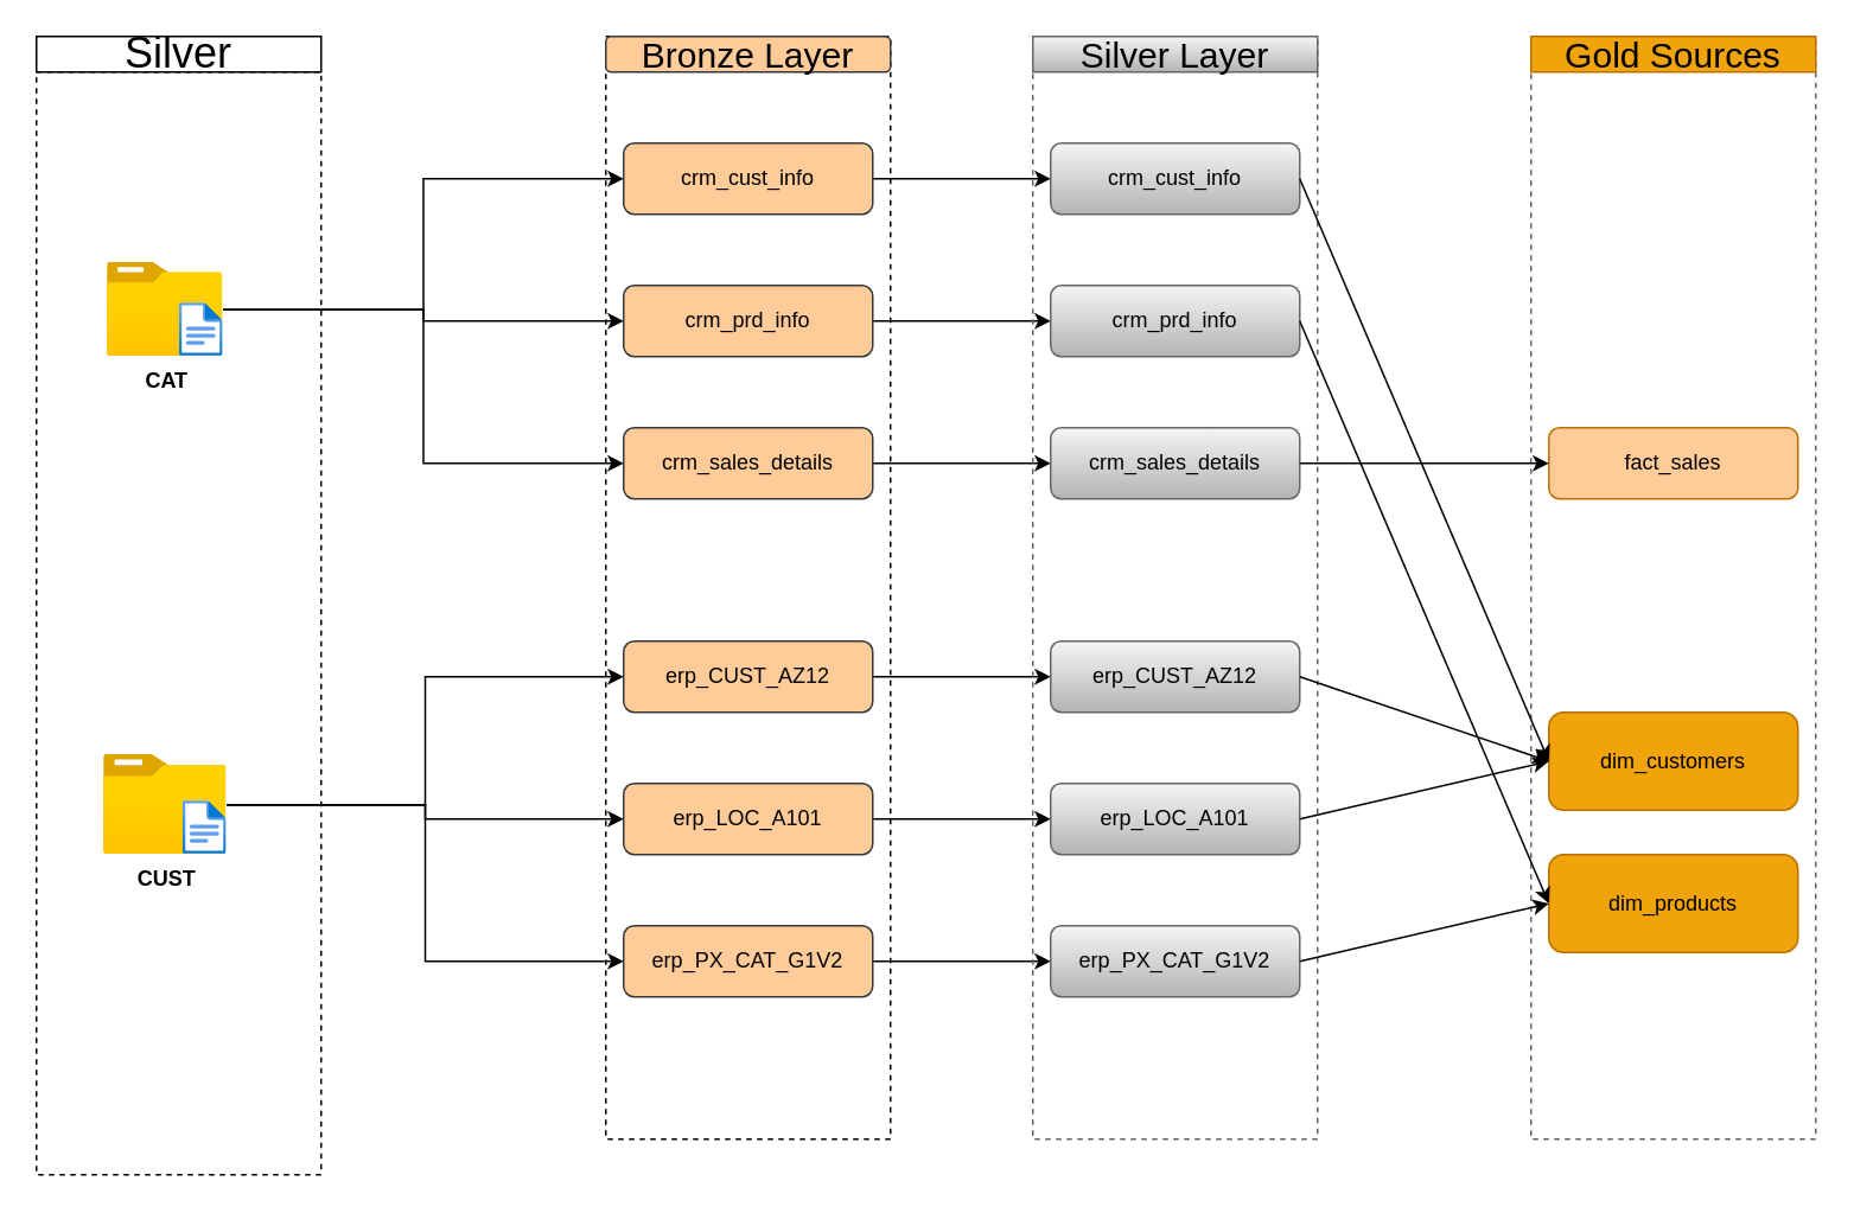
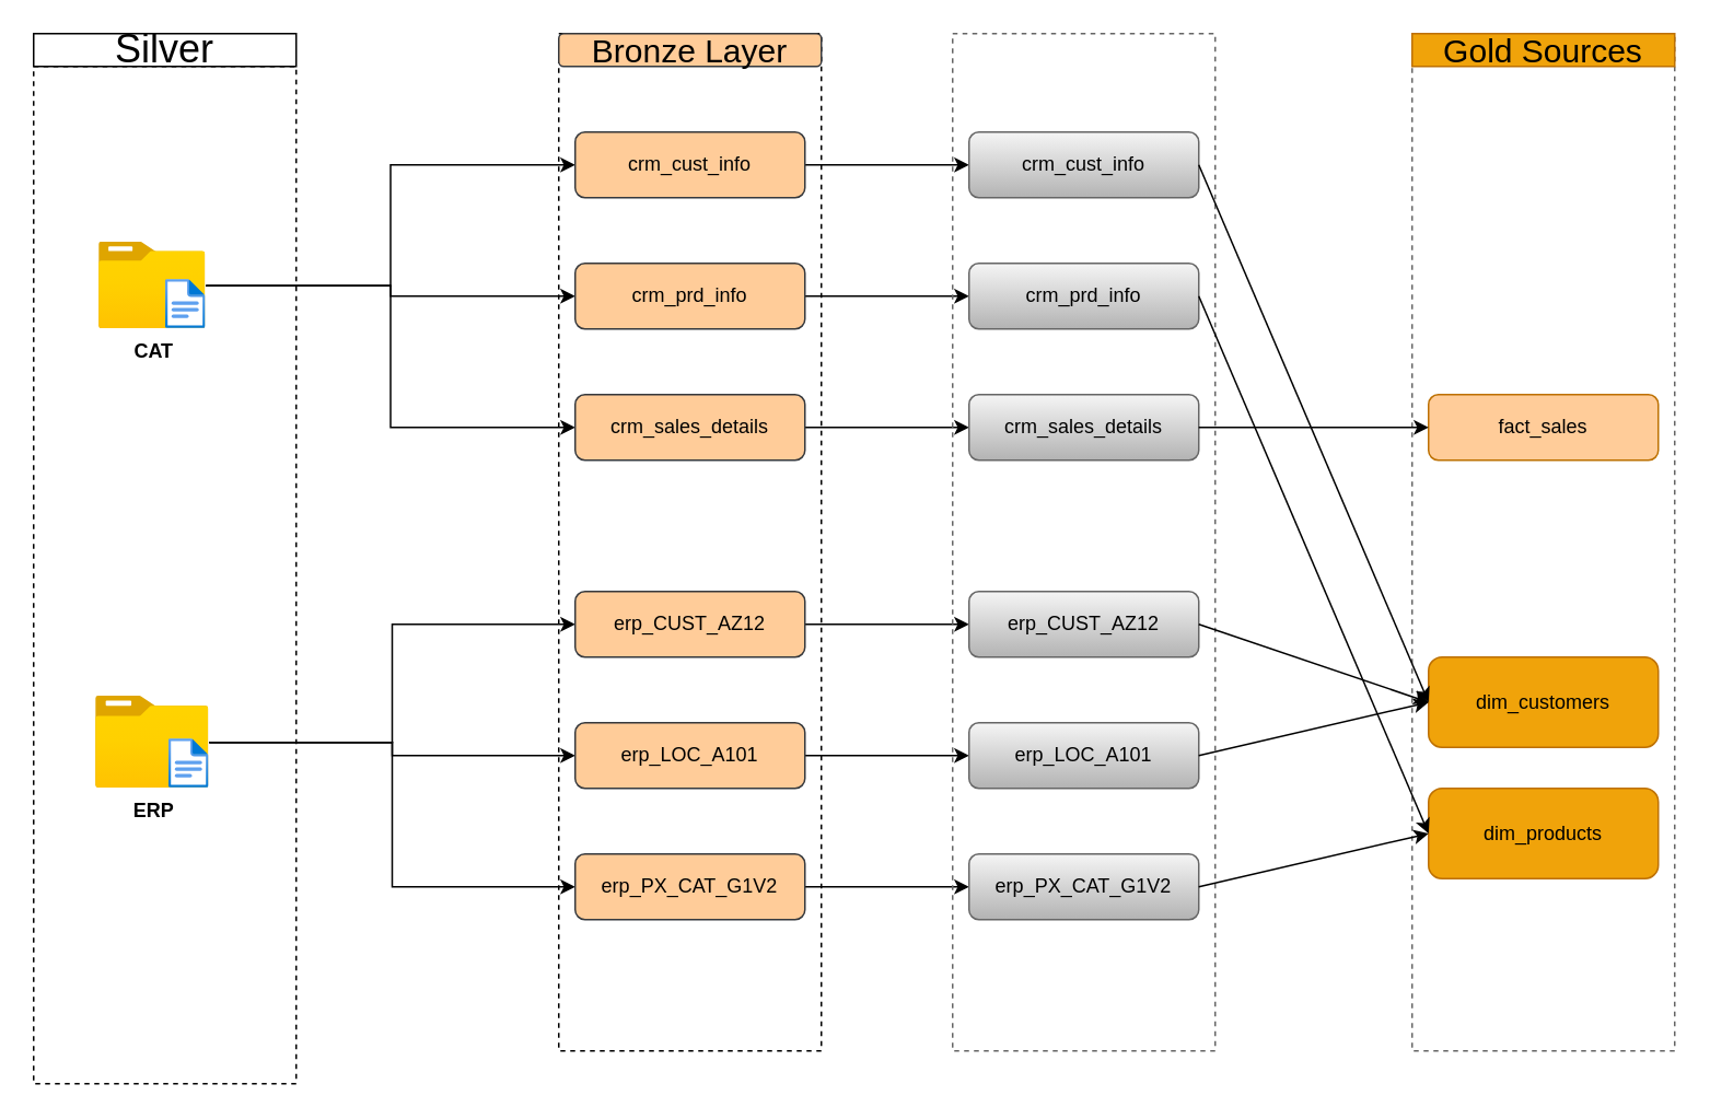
- <mxCell id="35" value="Silver Layer" style="rounded=0;whiteSpace=wrap;html=1;fontSize=20;fillColor=#f5f5f5;strokeColor=#666666;gradientColor=#b3b3b3;" parent="1" vertex="1"><mxGeometry x="580" y="20" width="160" height="20" as="geometry" /></mxCell>
- <mxCell id="12" value="CUST" style="image;aspect=fixed;html=1;points=[];align=center;fontSize=12;image=img/lib/azure2/general/Folder_Blank.svg;fontStyle=1" parent="1" vertex="1"><mxGeometry x="58" y="424" width="69" height="56.0" as="geometry" /></mxCell>
+ <mxCell id="12" value="ERP" style="image;aspect=fixed;html=1;points=[];align=center;fontSize=12;image=img/lib/azure2/general/Folder_Blank.svg;fontStyle=1" parent="1" vertex="1"><mxGeometry x="58" y="424" width="69" height="56.0" as="geometry" /></mxCell>
